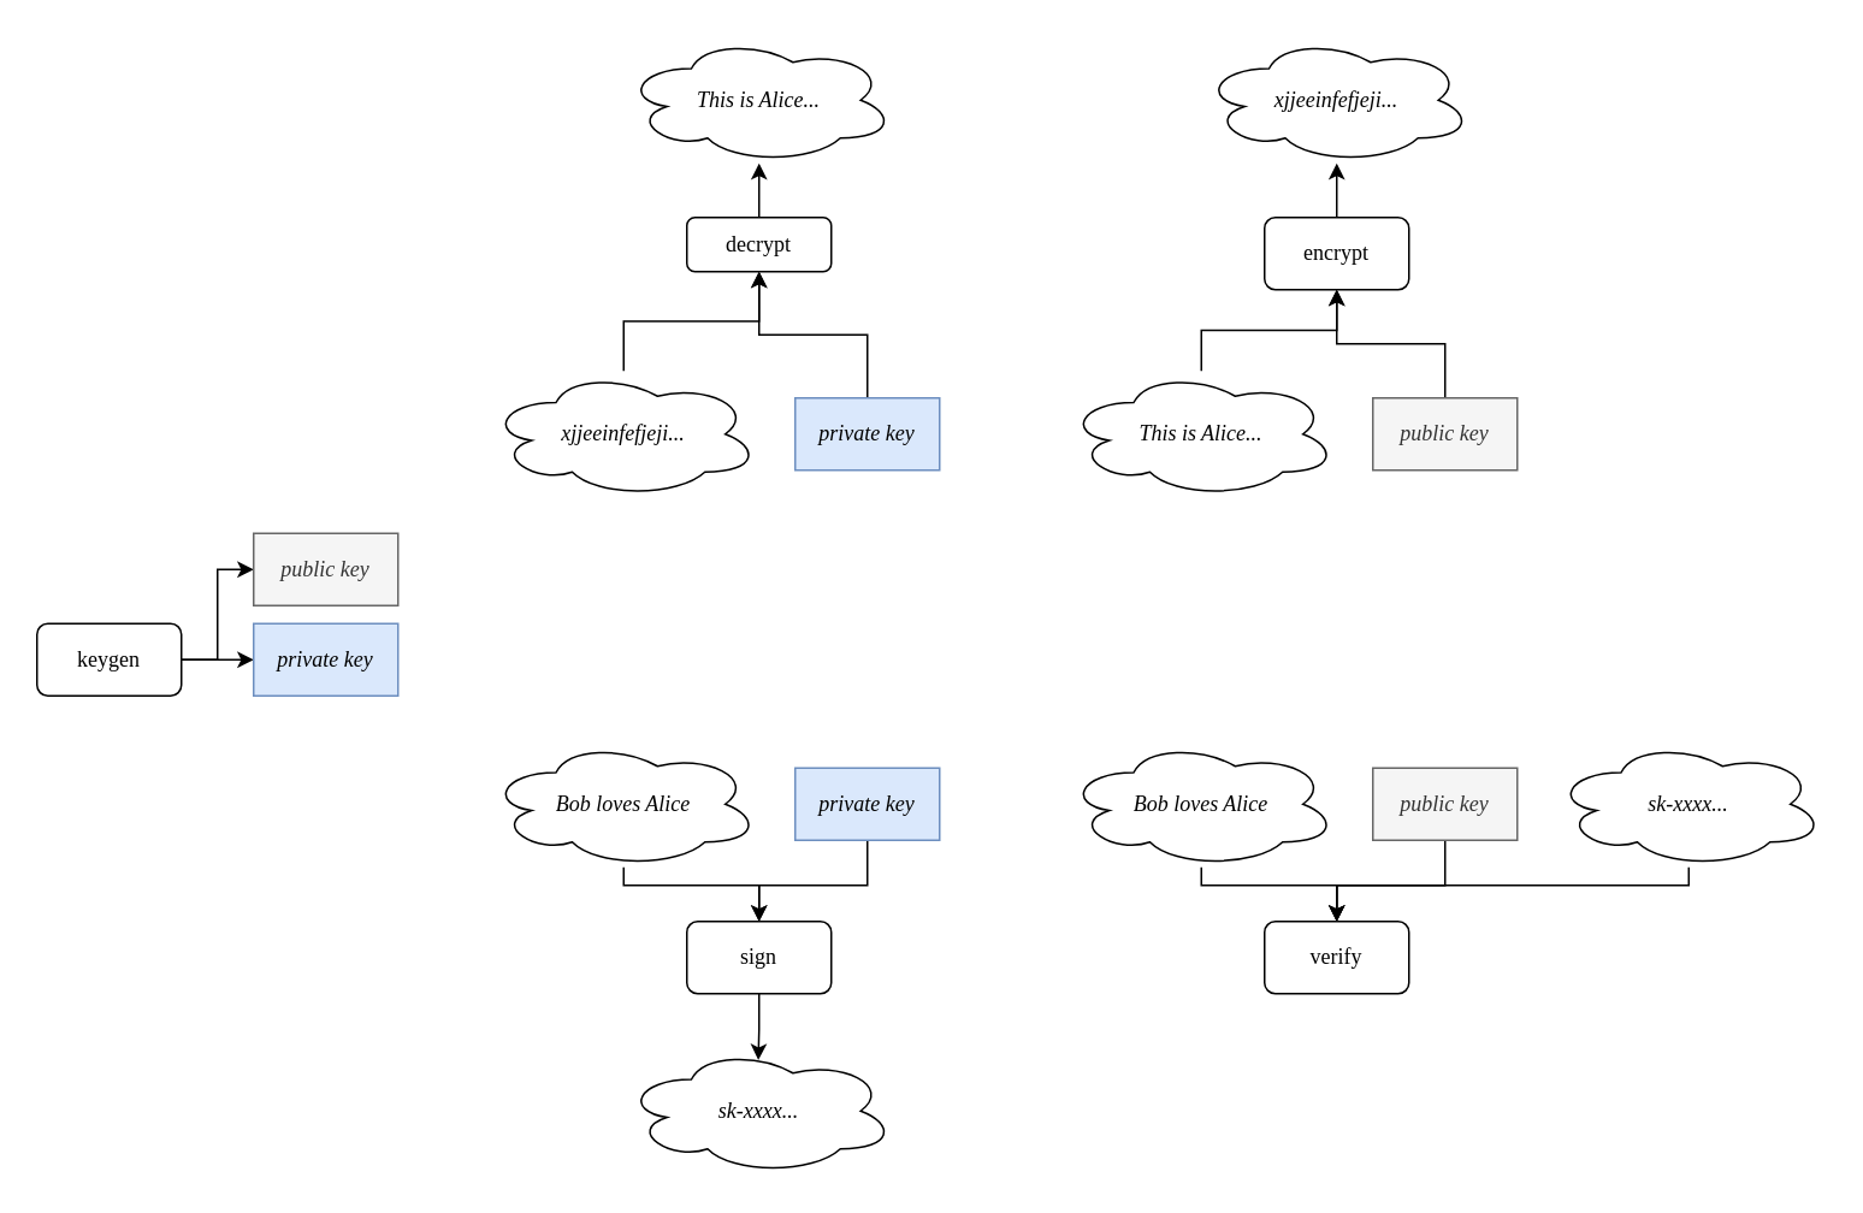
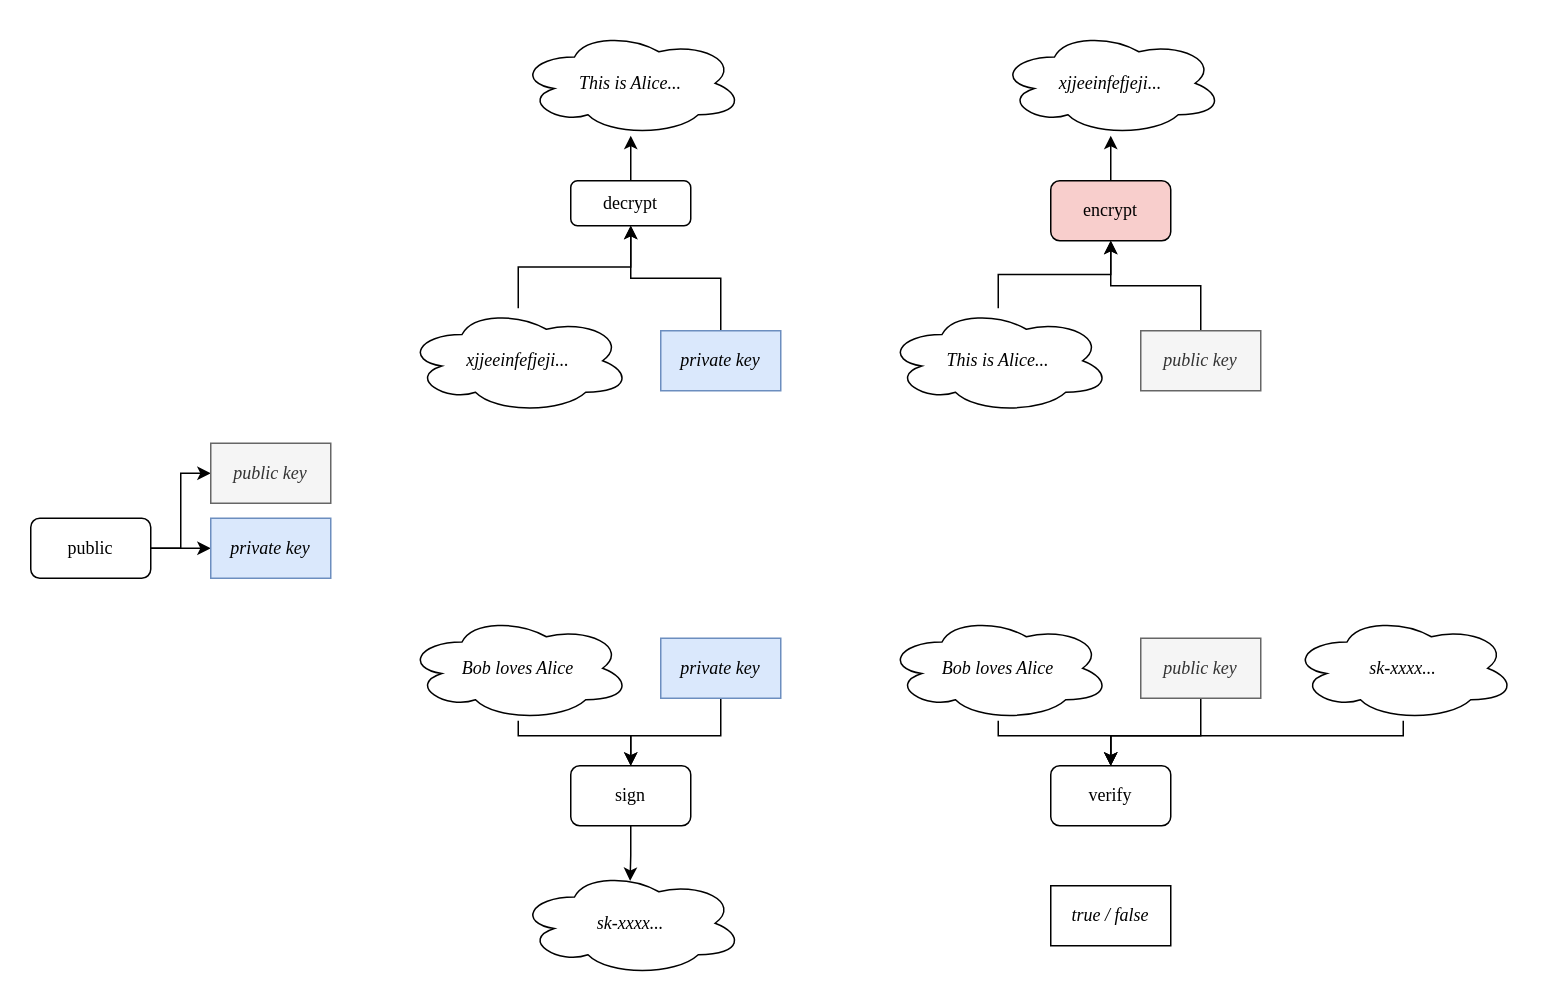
- <mxCell id="10" value="encrypt" style="rounded=1;whiteSpace=wrap;html=1;fontFamily=Times New Roman;" vertex="1" parent="1"><mxGeometry x="700" width="80" height="40" as="geometry" y="120" /></mxCell>
+ <mxCell id="10" value="encrypt" style="rounded=1;whiteSpace=wrap;html=1;fontFamily=Times New Roman;fillColor=#f8cecc;" vertex="1" parent="1"><mxGeometry x="700" width="80" height="40" as="geometry" y="120" /></mxCell>
- <mxCell id="4" value="keygen" style="rounded=1;whiteSpace=wrap;html=1;fontFamily=Times New Roman;" vertex="1" parent="1"><mxGeometry x="20" y="345" width="80" height="40" as="geometry" /></mxCell>
+ <mxCell id="4" value="public" style="rounded=1;whiteSpace=wrap;html=1;fontFamily=Times New Roman;" vertex="1" parent="1"><mxGeometry x="20" y="345" width="80" height="40" as="geometry" /></mxCell>
+ <mxCell id="35" value="true / false" style="rounded=0;whiteSpace=wrap;html=1;fontFamily=Times New Roman;fontStyle=2;" vertex="1" parent="1"><mxGeometry x="700" y="590" width="80" height="40" as="geometry" /></mxCell>
